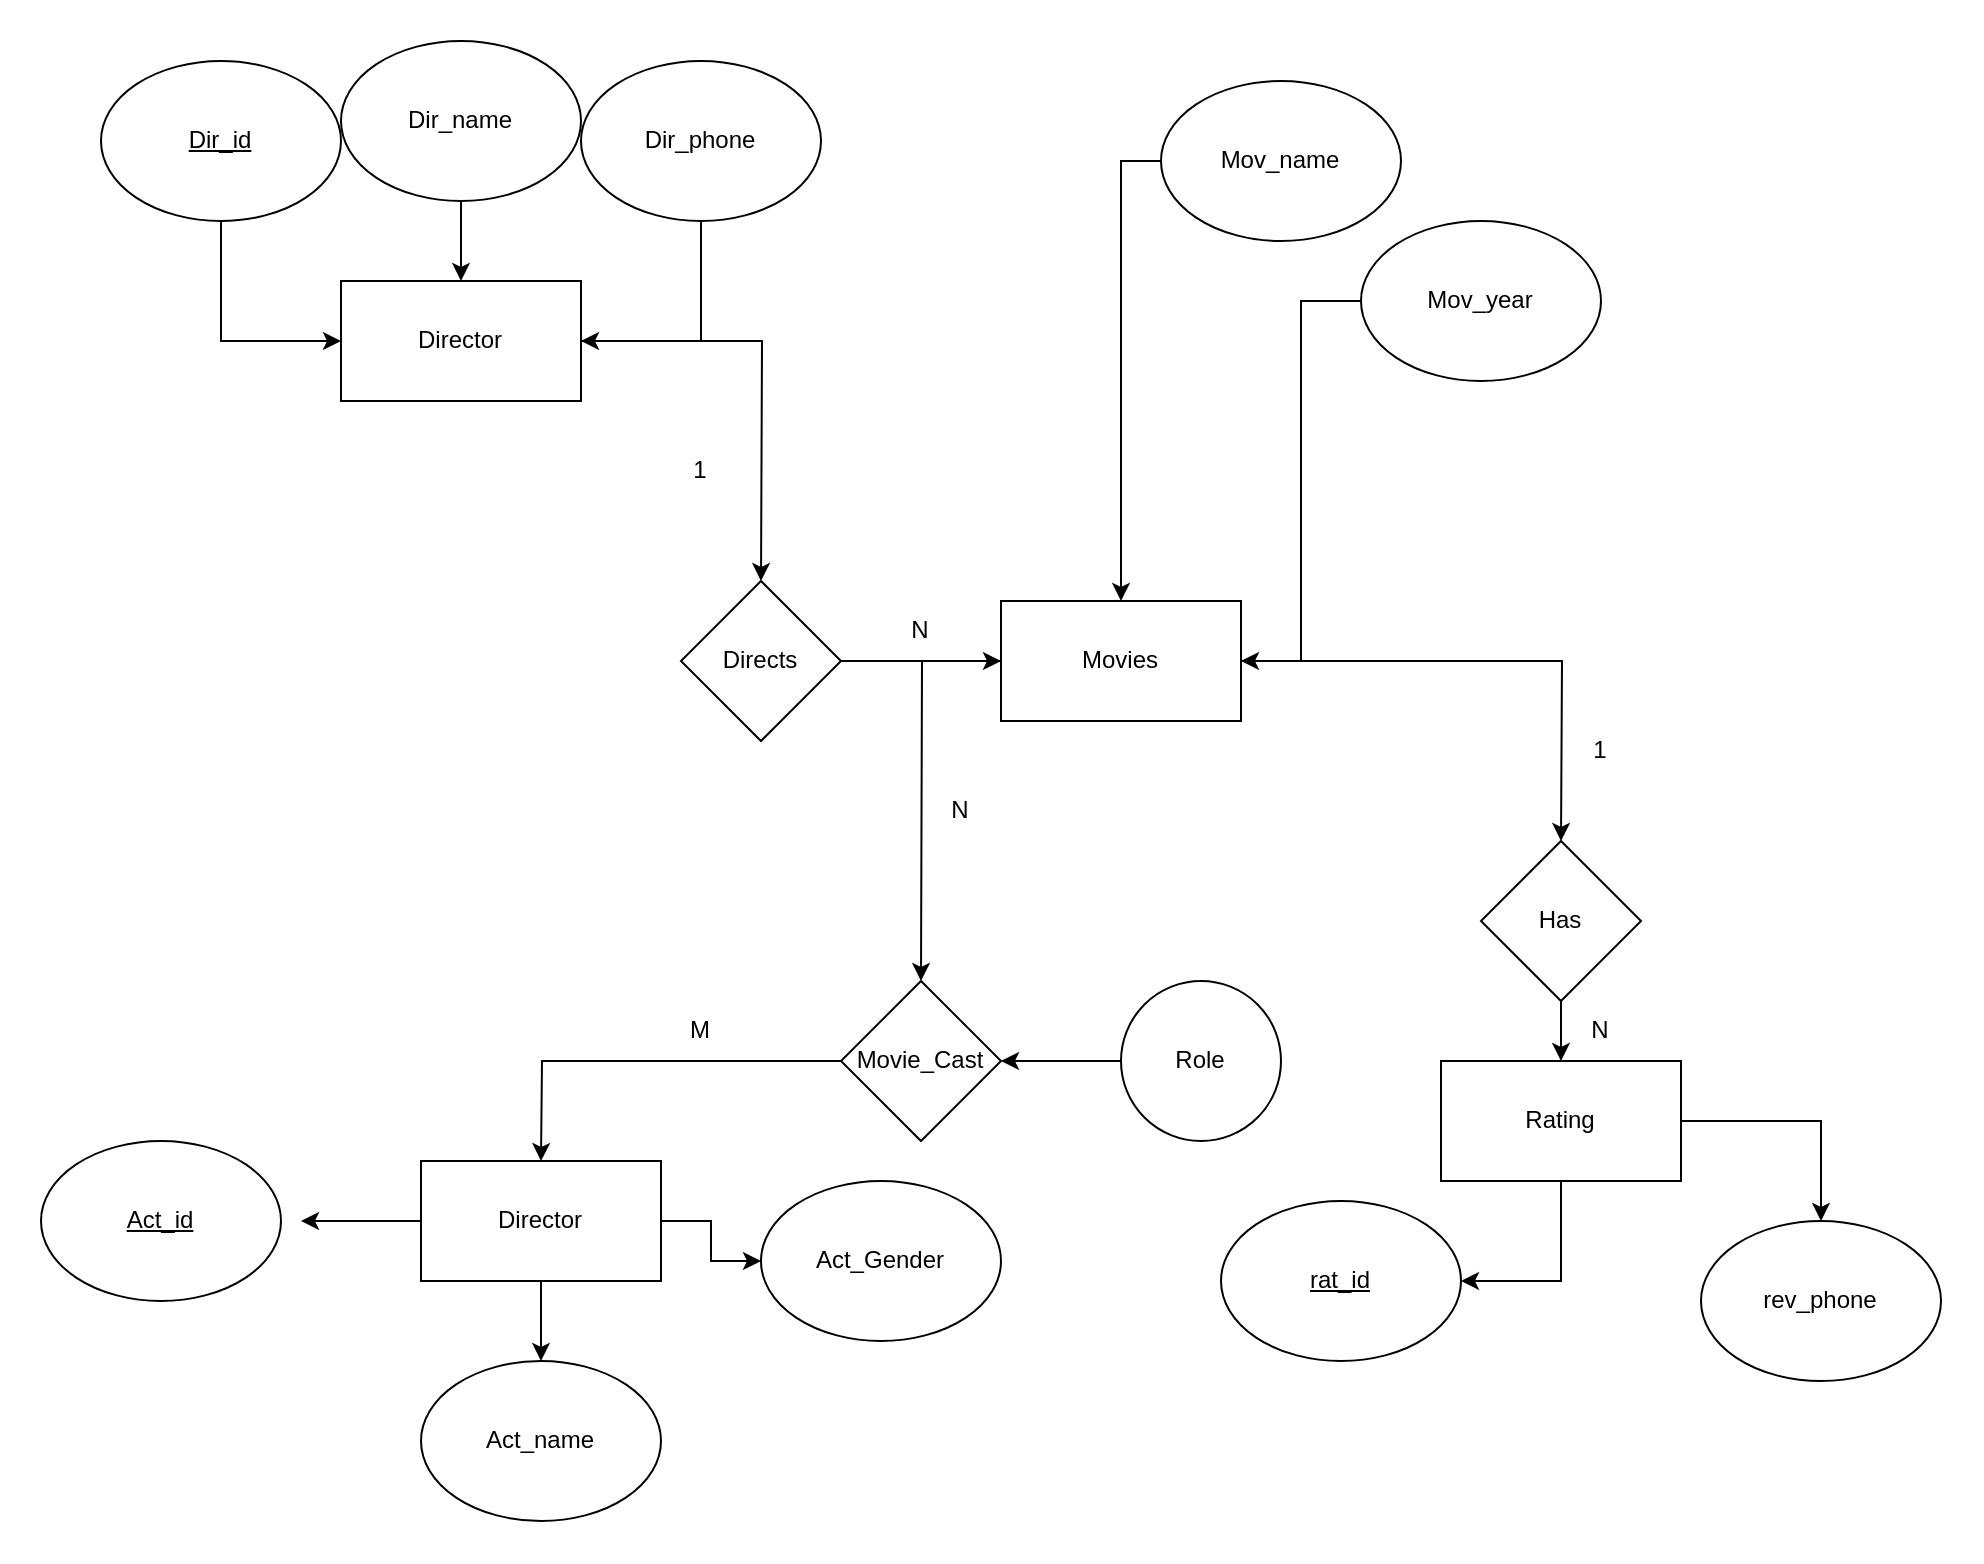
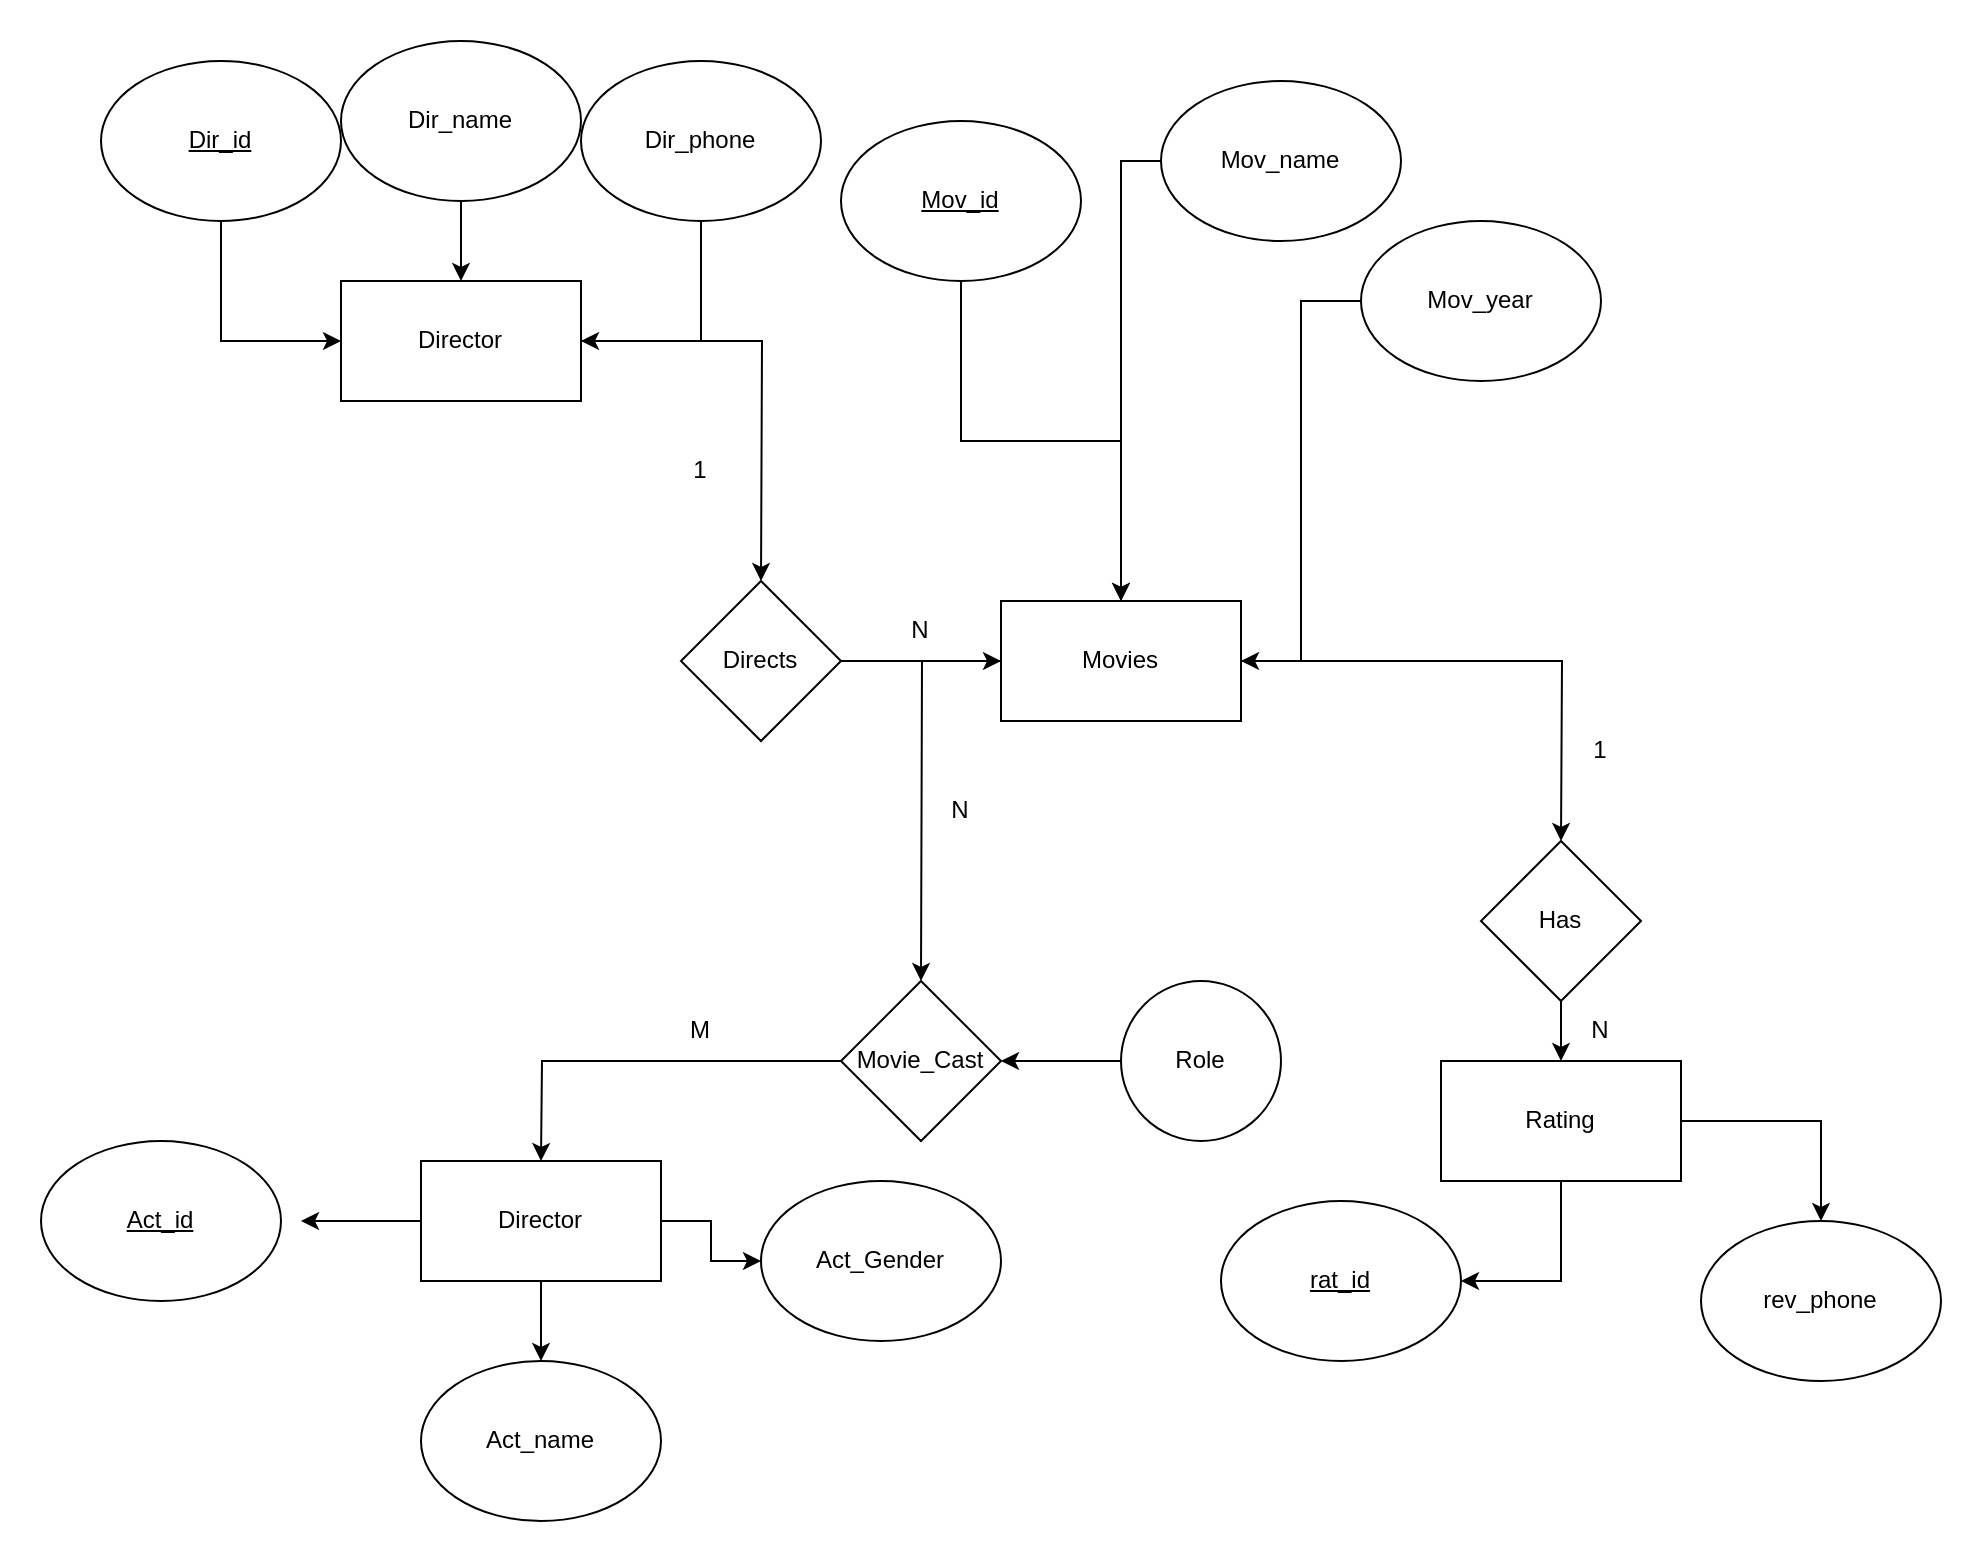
+ <mxCell id="16" value="&lt;u&gt;Mov_id&lt;/u&gt;" style="ellipse;whiteSpace=wrap;html=1;" vertex="1" parent="1"><mxGeometry x="420" y="60" width="120" height="80" as="geometry" /></mxCell>
+ <mxCell id="15" style="edgeStyle=orthogonalEdgeStyle;rounded=0;orthogonalLoop=1;jettySize=auto;html=1;entryX=0.5;entryY=0;entryDx=0;entryDy=0;" edge="1" parent="1" source="16" target="14"><mxGeometry relative="1" as="geometry" /></mxCell>
